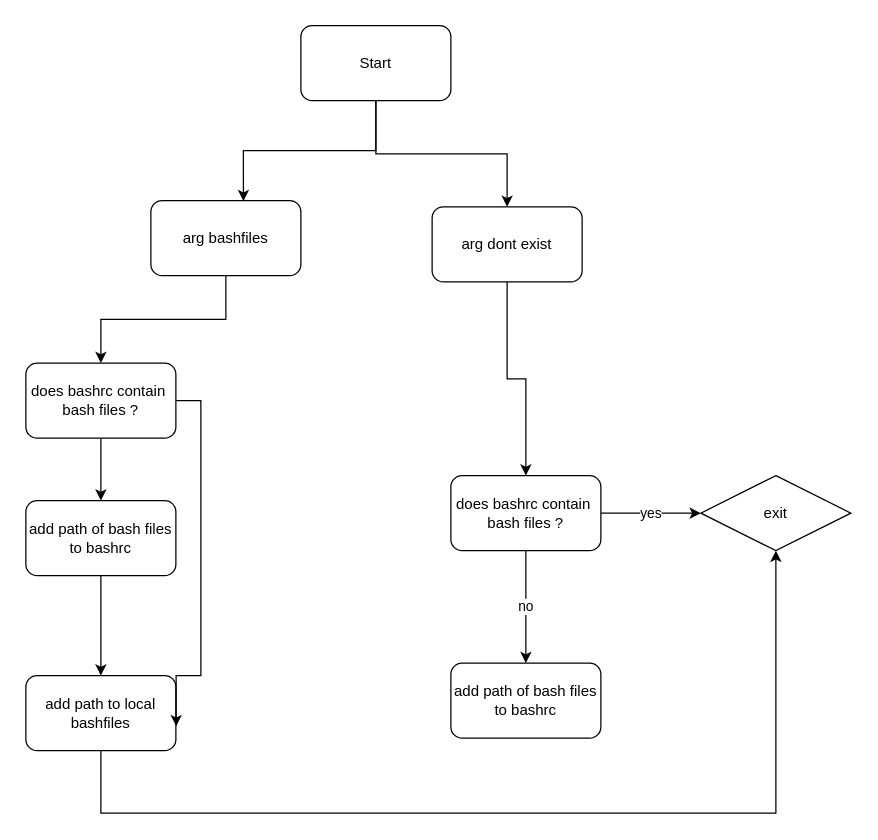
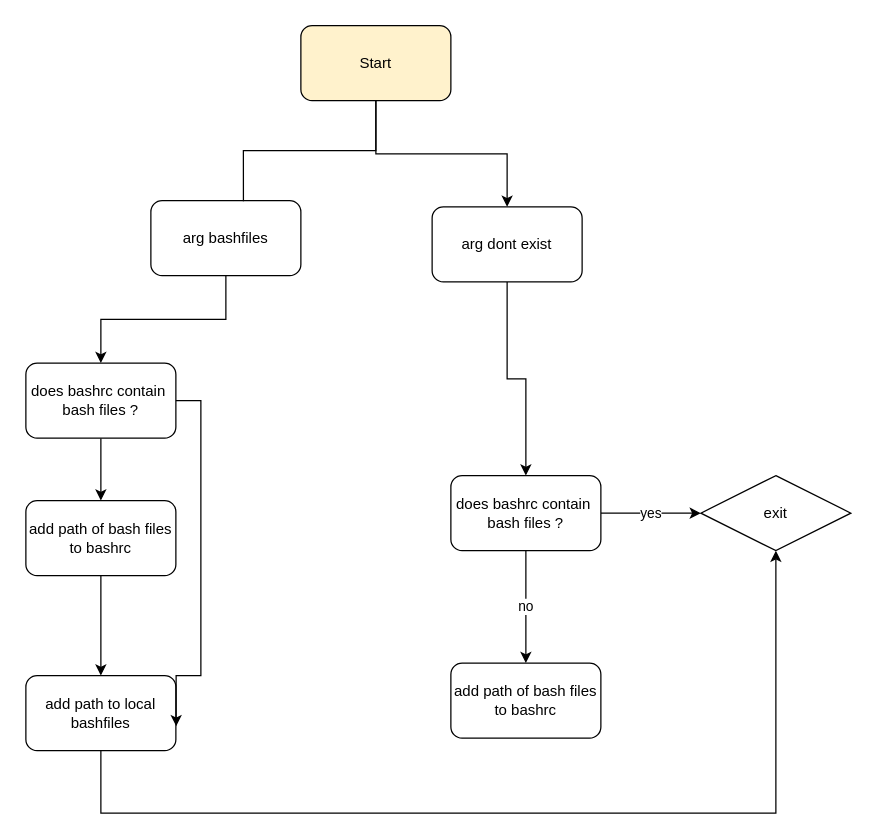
- <mxCell id="3" value="Start" style="rounded=1;whiteSpace=wrap;html=1;" vertex="1" parent="1"><mxGeometry x="240" y="20" width="120" height="60" as="geometry" /></mxCell>
+ <mxCell id="3" value="Start" style="rounded=1;whiteSpace=wrap;html=1;fillColor=#fff2cc;" vertex="1" parent="1"><mxGeometry x="240" y="20" width="120" height="60" as="geometry" /></mxCell>
- <mxCell id="8" style="edgeStyle=orthogonalEdgeStyle;rounded=0;orthogonalLoop=1;jettySize=auto;html=1;entryX=0.617;entryY=0.007;entryDx=0;entryDy=0;entryPerimeter=0;" edge="1" parent="1" source="3" target="5"><mxGeometry relative="1" as="geometry" /></mxCell>
+ <mxCell id="8" style="edgeStyle=orthogonalEdgeStyle;rounded=0;orthogonalLoop=1;jettySize=auto;html=1;entryX=0.617;entryY=0.007;entryDx=0;entryDy=0;entryPerimeter=0;endArrow=none;" edge="1" parent="1" source="3" target="5"><mxGeometry relative="1" as="geometry" /></mxCell>
